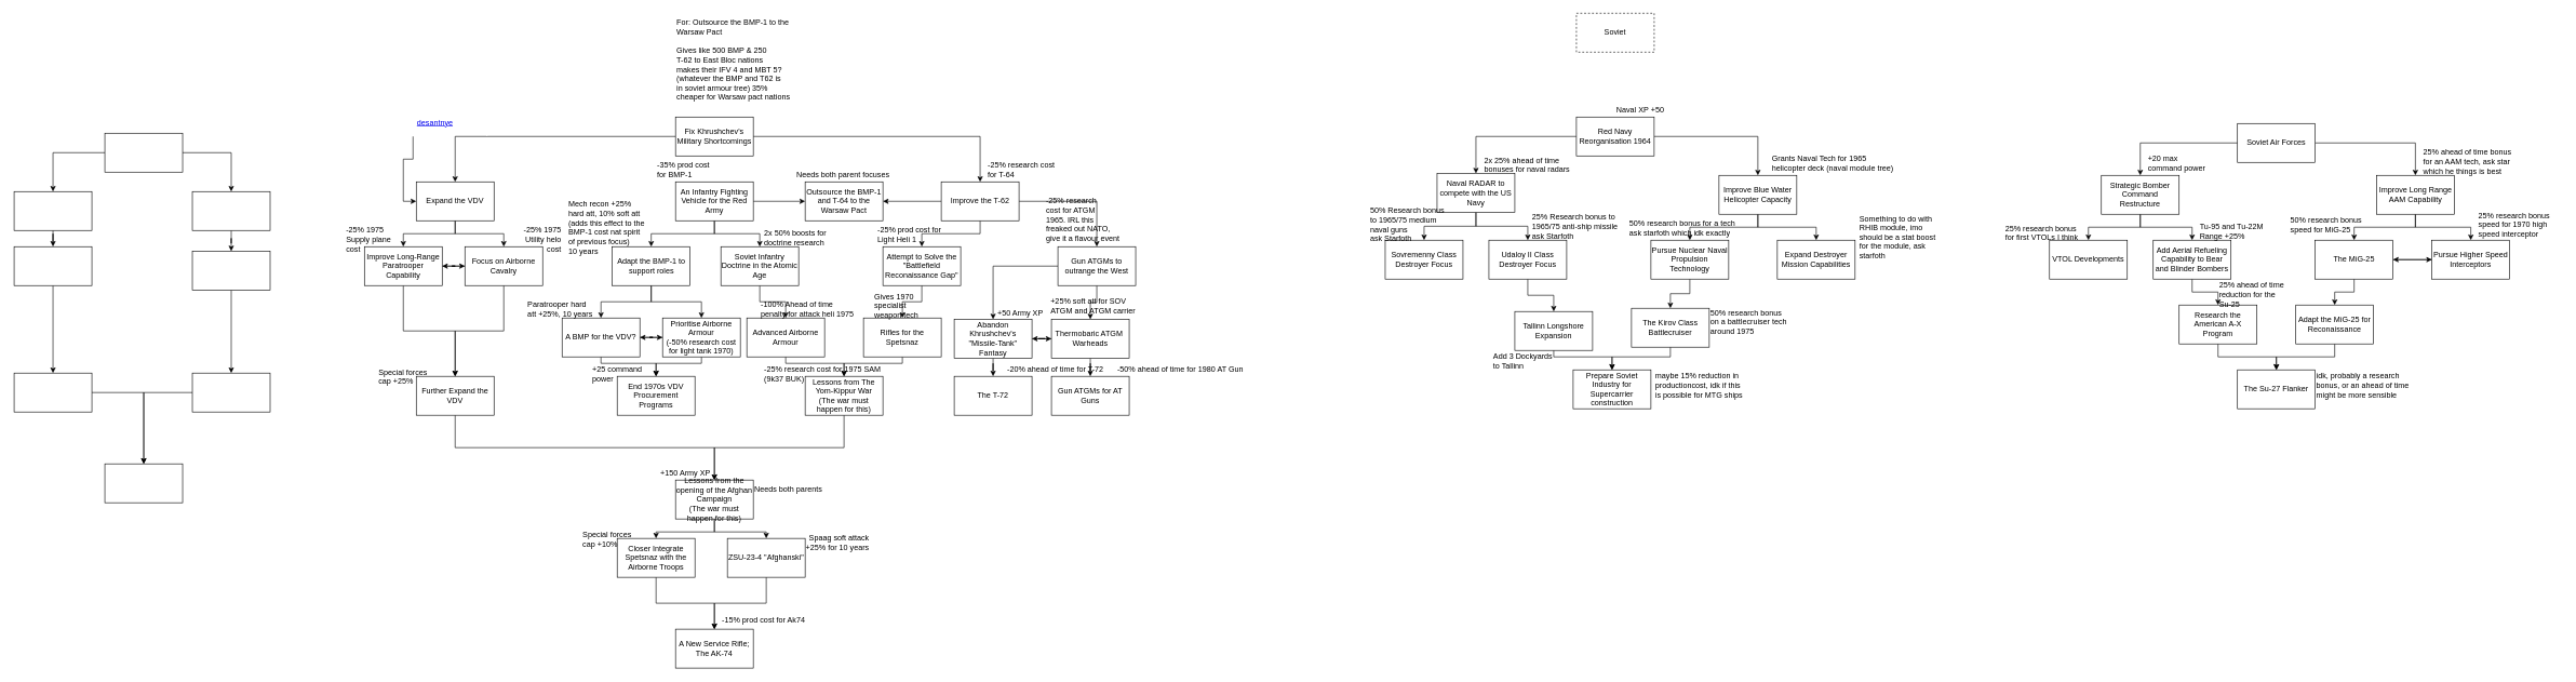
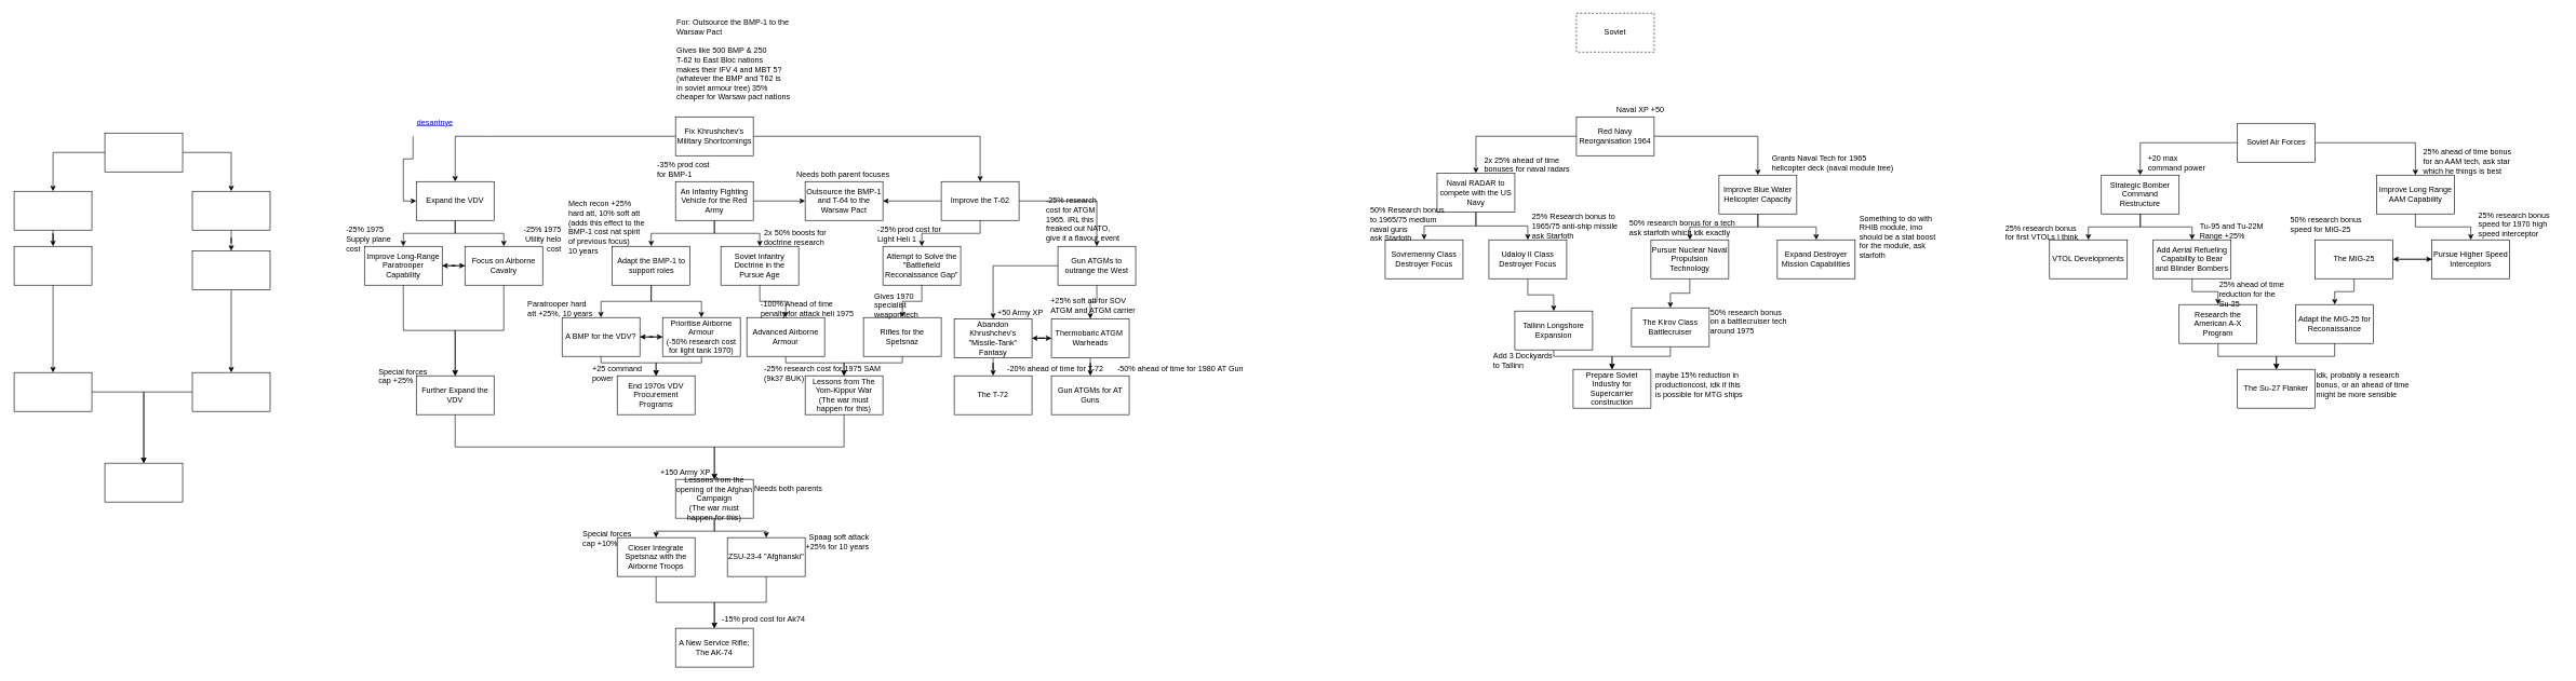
- <mxCell id="126" value="-25% research cost&lt;br&gt;for T-64" style="text;html=1;resizable=0;points=[];autosize=1;align=left;verticalAlign=top;spacingTop=-4;" parent="1" vertex="1"><mxGeometry x="1521" y="245" width="120" height="30" as="geometry" /></mxCell>
- <mxCell id="97" style="edgeStyle=orthogonalEdgeStyle;rounded=0;orthogonalLoop=1;jettySize=auto;html=1;" parent="1" source="99" target="104" edge="1"><mxGeometry relative="1" as="geometry" /></mxCell>
- <mxCell id="29" value="Soviet Infantry Doctrine in the Atomic Age" style="rounded=0;whiteSpace=wrap;html=1;" parent="1" vertex="1"><mxGeometry x="1111" y="380" width="120" height="60" as="geometry" /></mxCell>
+ <mxCell id="29" value="Soviet Infantry Doctrine in the Pursue Age" style="rounded=0;whiteSpace=wrap;html=1;" parent="1" vertex="1"><mxGeometry x="1111" y="380" width="120" height="60" as="geometry" /></mxCell>
